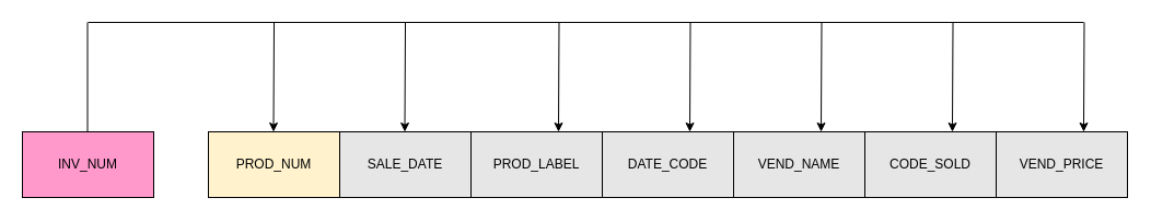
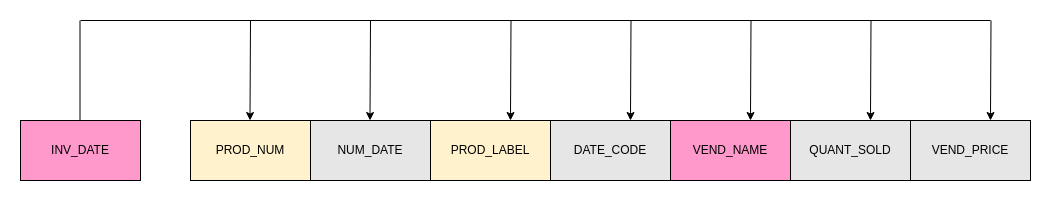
- <mxCell id="7" value="INV_NUM" style="rounded=0;whiteSpace=wrap;html=1;fillColor=#FF99CC;" parent="1" vertex="1"><mxGeometry x="20" y="120" width="120" height="60" as="geometry" /></mxCell>
+ <mxCell id="7" value="INV_DATE" style="rounded=0;whiteSpace=wrap;html=1;fillColor=#FF99CC;" parent="1" vertex="1"><mxGeometry x="20" y="120" width="120" height="60" as="geometry" /></mxCell>
- <mxCell id="3" value="SALE_DATE" style="rounded=0;whiteSpace=wrap;html=1;fillColor=#E6E6E6;" parent="1" vertex="1"><mxGeometry x="310" y="120" width="120" height="60" as="geometry" /></mxCell>
+ <mxCell id="3" value="NUM_DATE" style="rounded=0;whiteSpace=wrap;html=1;fillColor=#E6E6E6;" parent="1" vertex="1"><mxGeometry x="310" y="120" width="120" height="60" as="geometry" /></mxCell>
- <mxCell id="4" value="PROD_LABEL" style="rounded=0;whiteSpace=wrap;html=1;fillColor=#E6E6E6;" parent="1" vertex="1"><mxGeometry x="430" y="120" width="120" height="60" as="geometry" /></mxCell>
+ <mxCell id="4" value="PROD_LABEL" style="rounded=0;whiteSpace=wrap;html=1;fillColor=#fff2cc;" parent="1" vertex="1"><mxGeometry x="430" y="120" width="120" height="60" as="geometry" /></mxCell>
- <mxCell id="6" value="VEND_NAME" style="rounded=0;whiteSpace=wrap;html=1;fillColor=#E6E6E6;" parent="1" vertex="1"><mxGeometry x="670" y="120" width="120" height="60" as="geometry" /></mxCell>
+ <mxCell id="6" value="VEND_NAME" style="rounded=0;whiteSpace=wrap;html=1;fillColor=#ff99cc;" parent="1" vertex="1"><mxGeometry x="670" y="120" width="120" height="60" as="geometry" /></mxCell>
- <mxCell id="8" value="CODE_SOLD" style="rounded=0;whiteSpace=wrap;html=1;fillColor=#E6E6E6;" parent="1" vertex="1"><mxGeometry x="790" y="120" width="120" height="60" as="geometry" /></mxCell>
+ <mxCell id="8" value="QUANT_SOLD" style="rounded=0;whiteSpace=wrap;html=1;fillColor=#E6E6E6;" parent="1" vertex="1"><mxGeometry x="790" y="120" width="120" height="60" as="geometry" /></mxCell>
